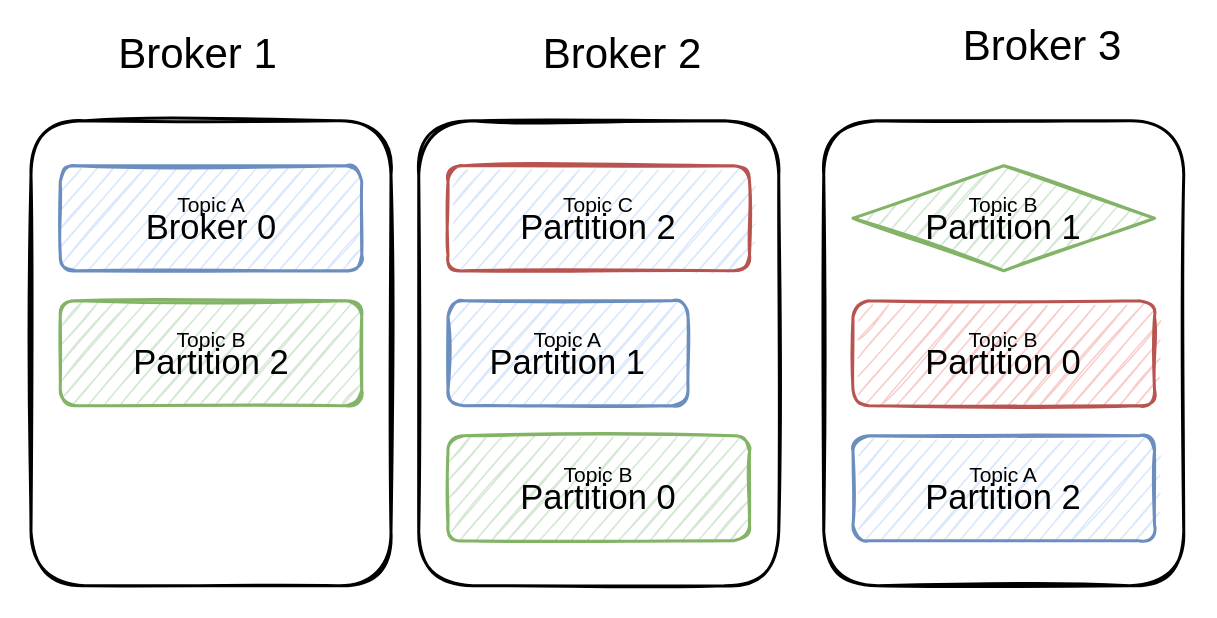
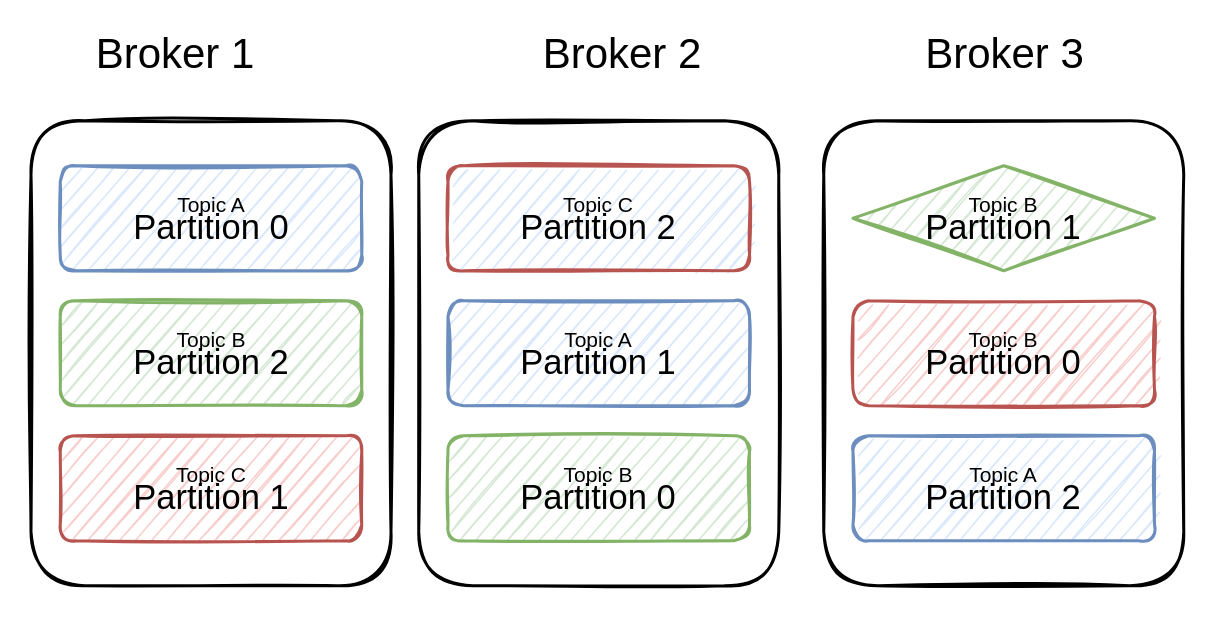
- <mxCell id="16" value="&lt;font style=&quot;font-size: 28px&quot;&gt;Broker 3&lt;/font&gt;" style="text;html=1;align=center;verticalAlign=middle;resizable=0;points=[];autosize=1;strokeColor=none;" vertex="1" parent="1"><mxGeometry x="633.5" y="15" width="120" height="30" as="geometry" /></mxCell>
+ <mxCell id="16" value="&lt;font style=&quot;font-size: 28px&quot;&gt;Broker 3&lt;/font&gt;" style="text;html=1;align=center;verticalAlign=middle;resizable=0;points=[];autosize=1;strokeColor=none;" vertex="1" parent="1"><mxGeometry x="608.5" y="20" width="120" height="30" as="geometry" /></mxCell>
- <mxCell id="14" value="&lt;font style=&quot;font-size: 28px&quot;&gt;Broker 1&lt;/font&gt;" style="text;html=1;align=center;verticalAlign=middle;resizable=0;points=[];autosize=1;strokeColor=none;" vertex="1" parent="1"><mxGeometry x="71" y="20" width="120" height="30" as="geometry" /></mxCell>
+ <mxCell id="14" value="&lt;font style=&quot;font-size: 28px&quot;&gt;Broker 1&lt;/font&gt;" style="text;html=1;align=center;verticalAlign=middle;resizable=0;points=[];autosize=1;strokeColor=none;" vertex="1" parent="1"><mxGeometry x="56" y="20" width="120" height="30" as="geometry" /></mxCell>
- <mxCell id="3" value="&lt;font style=&quot;line-height: 120%&quot;&gt;&lt;font style=&quot;font-size: 14px&quot;&gt;Topic A&lt;/font&gt;&lt;br&gt;&lt;span style=&quot;font-size: 23px&quot;&gt;Broker 0&lt;/span&gt;&lt;br&gt;&lt;/font&gt;" style="rounded=1;whiteSpace=wrap;html=1;sketch=1;strokeWidth=2;glass=0;fillStyle=auto;fillColor=#dae8fc;verticalAlign=middle;strokeColor=#6c8ebf;" parent="1" vertex="1"><mxGeometry x="39.5" y="110" width="201" height="70" as="geometry" /></mxCell>
+ <mxCell id="3" value="&lt;font style=&quot;line-height: 120%&quot;&gt;&lt;font style=&quot;font-size: 14px&quot;&gt;Topic A&lt;/font&gt;&lt;br&gt;&lt;span style=&quot;font-size: 23px&quot;&gt;Partition 0&lt;/span&gt;&lt;br&gt;&lt;/font&gt;" style="rounded=1;whiteSpace=wrap;html=1;sketch=1;strokeWidth=2;glass=0;fillStyle=auto;fillColor=#dae8fc;verticalAlign=middle;strokeColor=#6c8ebf;" parent="1" vertex="1"><mxGeometry x="39.5" y="110" width="201" height="70" as="geometry" /></mxCell>
- <mxCell id="8" value="&lt;font style=&quot;line-height: 120%&quot;&gt;&lt;font style=&quot;font-size: 14px&quot;&gt;Topic A&lt;/font&gt;&lt;br&gt;&lt;span style=&quot;font-size: 23px&quot;&gt;Partition 1&lt;/span&gt;&lt;br&gt;&lt;/font&gt;" style="rounded=1;whiteSpace=wrap;html=1;sketch=1;strokeWidth=2;glass=0;fillStyle=auto;fillColor=#dae8fc;verticalAlign=middle;strokeColor=#6c8ebf;" parent="1" vertex="1"><mxGeometry x="298" y="200" width="160" height="70" as="geometry" /></mxCell>
+ <mxCell id="8" value="&lt;font style=&quot;line-height: 120%&quot;&gt;&lt;font style=&quot;font-size: 14px&quot;&gt;Topic A&lt;/font&gt;&lt;br&gt;&lt;span style=&quot;font-size: 23px&quot;&gt;Partition 1&lt;/span&gt;&lt;br&gt;&lt;/font&gt;" style="rounded=1;whiteSpace=wrap;html=1;sketch=1;strokeWidth=2;glass=0;fillStyle=auto;fillColor=#dae8fc;verticalAlign=middle;strokeColor=#6c8ebf;" parent="1" vertex="1"><mxGeometry x="298" y="200" width="201" height="70" as="geometry" /></mxCell>
+ <mxCell id="5" value="&lt;font style=&quot;line-height: 120%&quot;&gt;&lt;font style=&quot;font-size: 14px&quot;&gt;Topic C&lt;/font&gt;&lt;br&gt;&lt;span style=&quot;font-size: 23px&quot;&gt;Partition 1&lt;/span&gt;&lt;br&gt;&lt;/font&gt;" style="rounded=1;whiteSpace=wrap;html=1;sketch=1;strokeWidth=2;glass=0;fillStyle=auto;fillColor=#f8cecc;verticalAlign=middle;strokeColor=#b85450;" parent="1" vertex="1"><mxGeometry x="39.5" y="290" width="201" height="70" as="geometry" /></mxCell>
